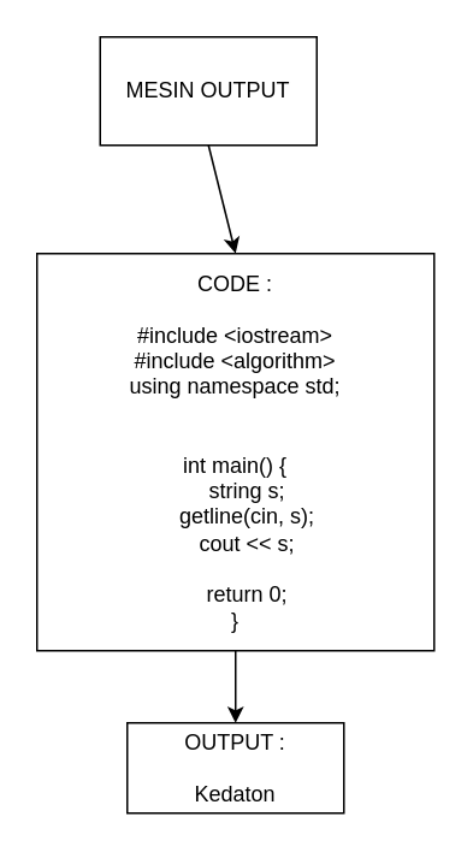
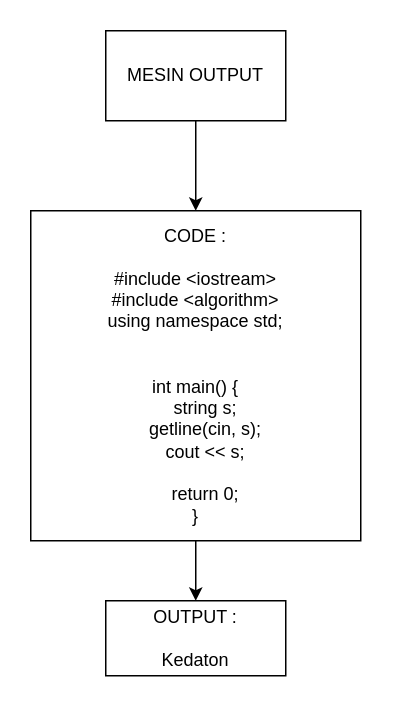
- <mxCell id="3" value="MESIN OUTPUT" style="rounded=0;whiteSpace=wrap;html=1;" vertex="1" parent="1"><mxGeometry x="55" y="20" width="120" height="60" as="geometry" /></mxCell>
+ <mxCell id="3" value="MESIN OUTPUT" style="rounded=0;whiteSpace=wrap;html=1;" vertex="1" parent="1"><mxGeometry x="70" y="20" width="120" height="60" as="geometry" /></mxCell>
